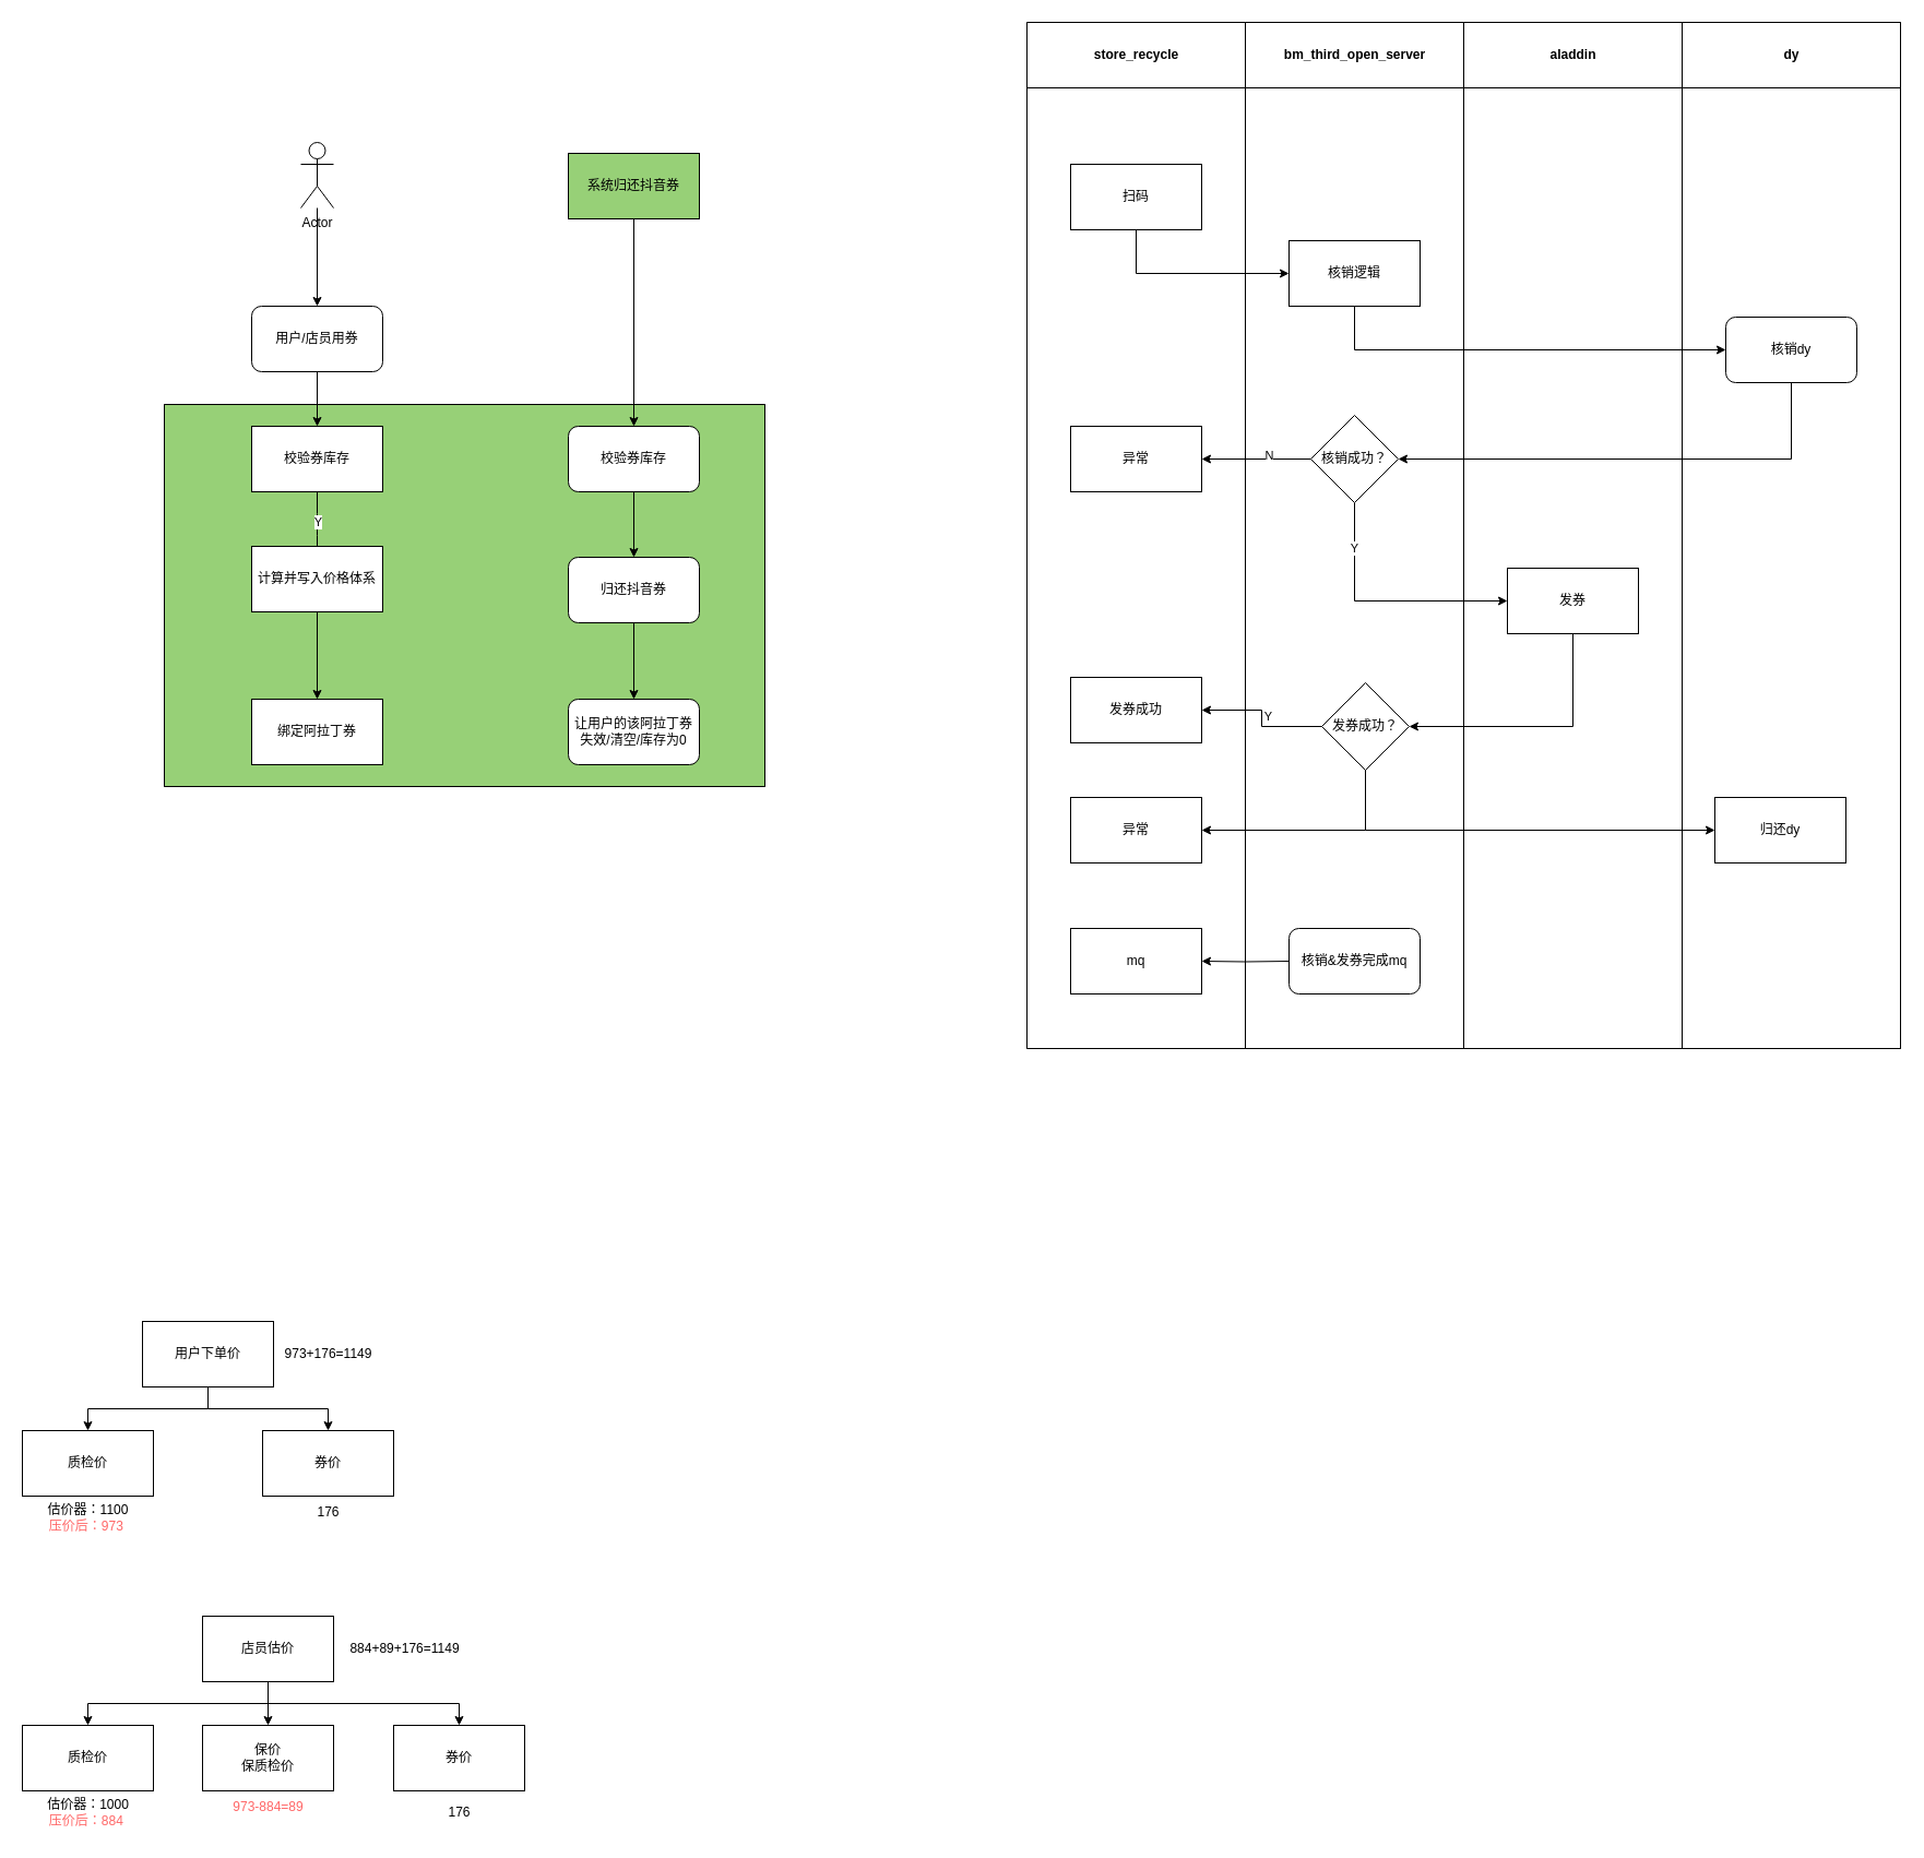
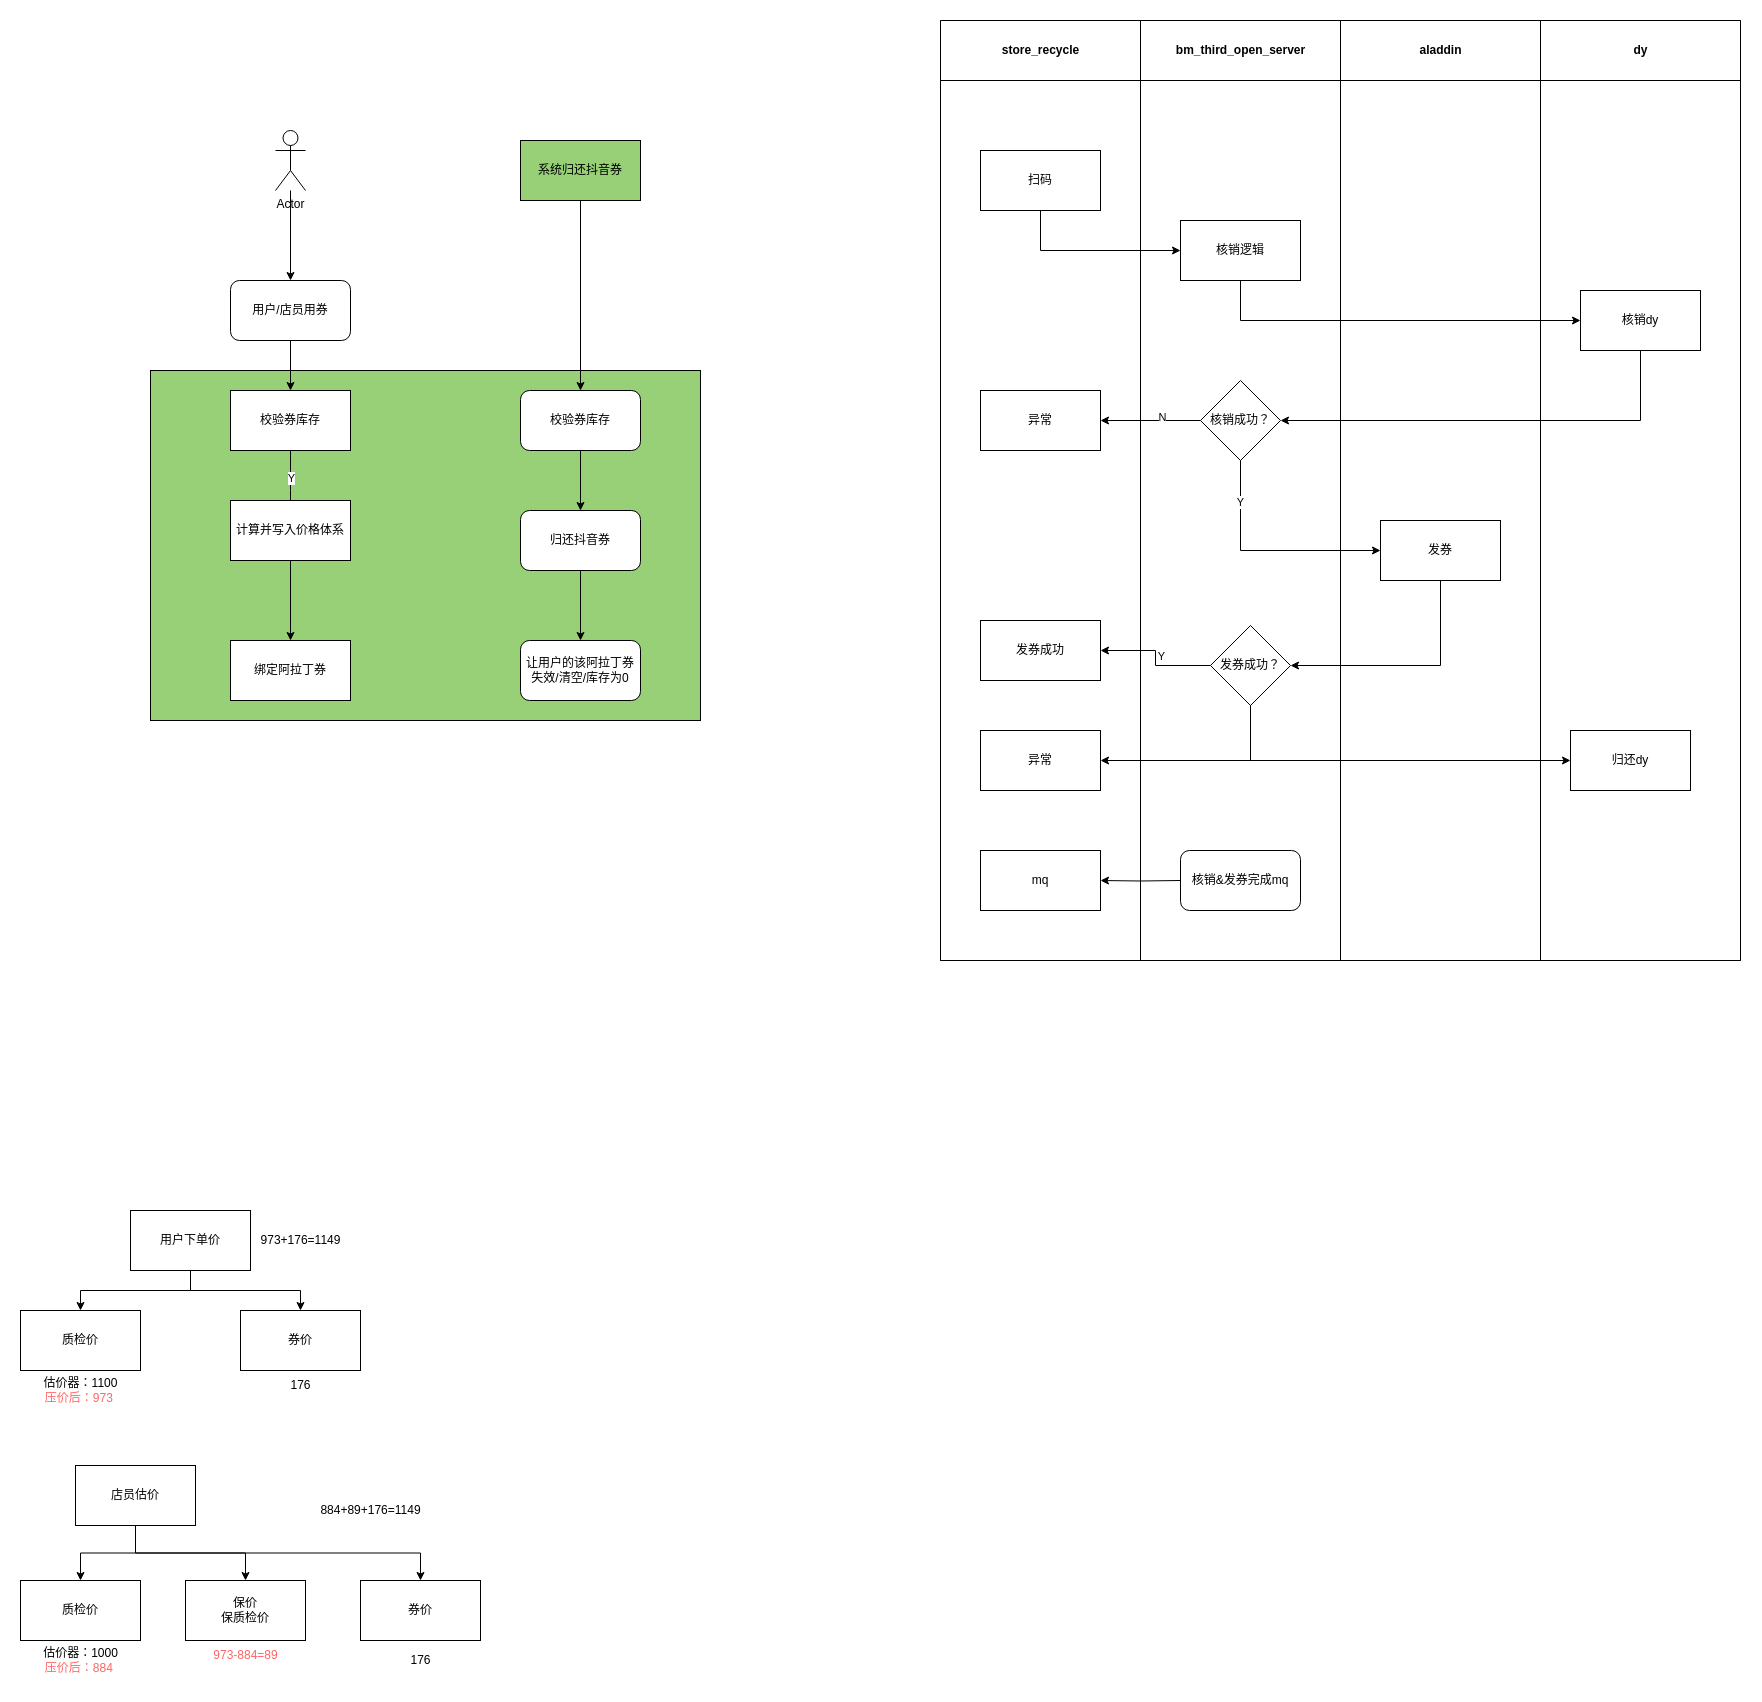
- <mxCell id="36" value="核销dy" style="whiteSpace=wrap;html=1;rounded=1;" parent="35" vertex="1"><mxGeometry x="40" y="270" width="120" height="60" as="geometry" /></mxCell>
+ <mxCell id="36" value="核销dy" style="rounded=0;whiteSpace=wrap;html=1;" parent="35" vertex="1"><mxGeometry x="40" y="270" width="120" height="60" as="geometry" /></mxCell>
- <mxCell id="61" value="店员估价" style="rounded=0;whiteSpace=wrap;html=1;" parent="1" vertex="1"><mxGeometry x="185" y="1480" width="120" height="60" as="geometry" /></mxCell>
+ <mxCell id="61" value="店员估价" style="rounded=0;whiteSpace=wrap;html=1;" parent="1" vertex="1"><mxGeometry x="75" y="1465" width="120" height="60" as="geometry" /></mxCell>
